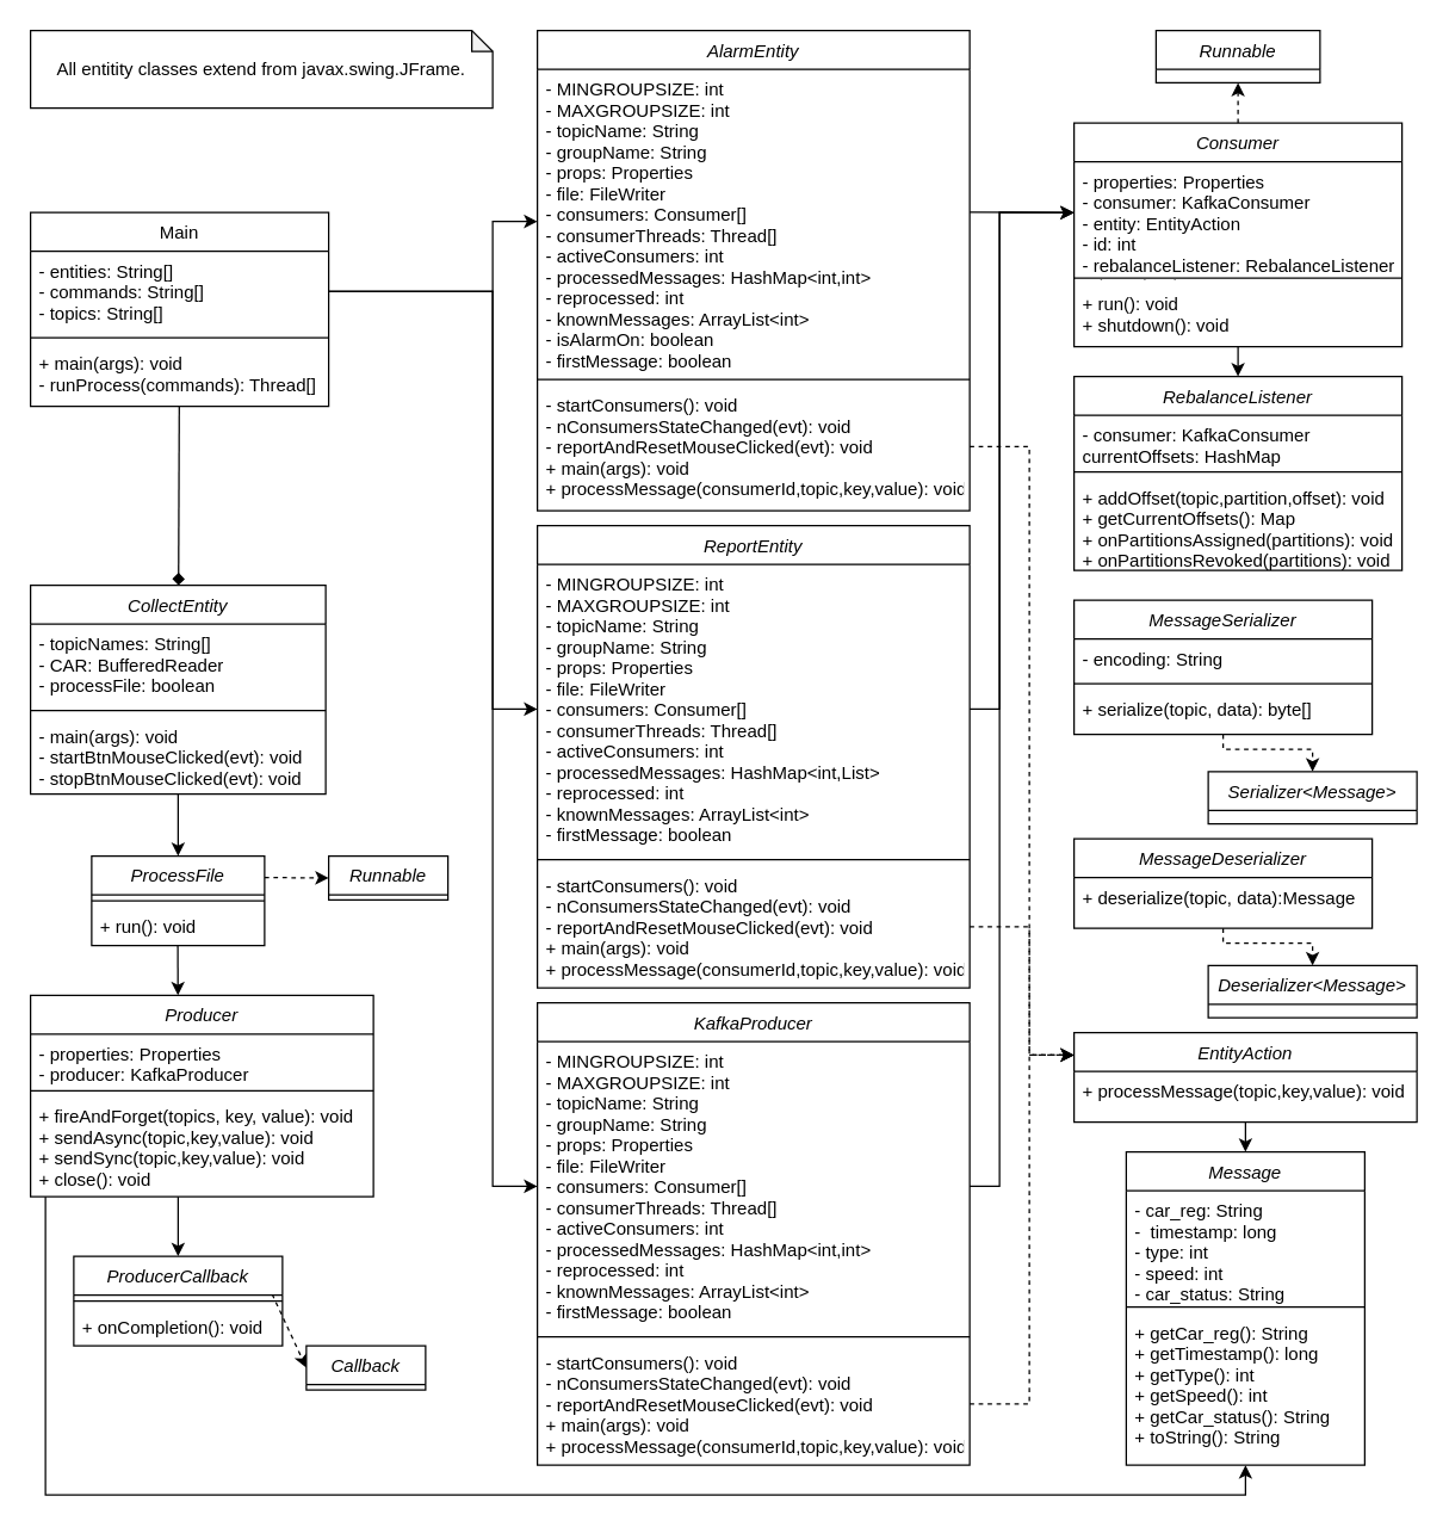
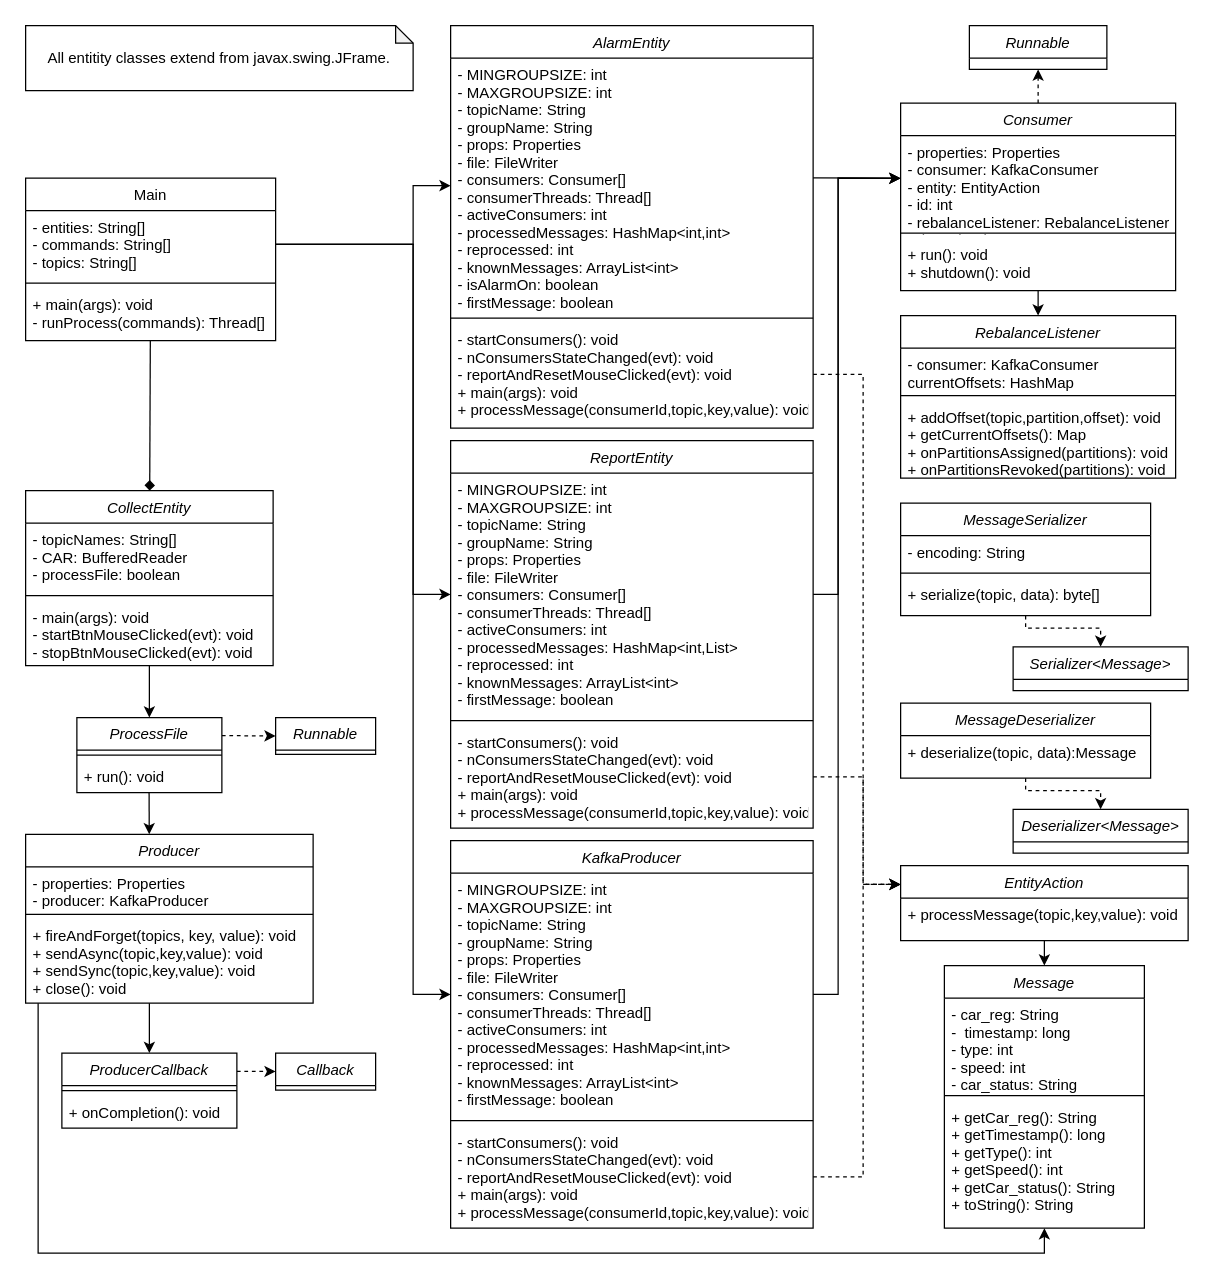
- <mxCell id="61" value="Callback" style="swimlane;fontStyle=2;align=center;verticalAlign=top;childLayout=stackLayout;horizontal=1;startSize=26;horizontalStack=0;resizeParent=1;resizeLast=0;collapsible=1;marginBottom=0;rounded=0;shadow=0;strokeWidth=1;" vertex="1" parent="1"><mxGeometry x="205" y="902" width="80" height="29.5" as="geometry"><mxRectangle x="230" y="140" width="160" height="26" as="alternateBounds" /></mxGeometry></mxCell>
+ <mxCell id="61" value="Callback" style="swimlane;fontStyle=2;align=center;verticalAlign=top;childLayout=stackLayout;horizontal=1;startSize=26;horizontalStack=0;resizeParent=1;resizeLast=0;collapsible=1;marginBottom=0;rounded=0;shadow=0;strokeWidth=1;" vertex="1" parent="1"><mxGeometry x="220" y="842" width="80" height="29.5" as="geometry"><mxRectangle x="230" y="140" width="160" height="26" as="alternateBounds" /></mxGeometry></mxCell>
